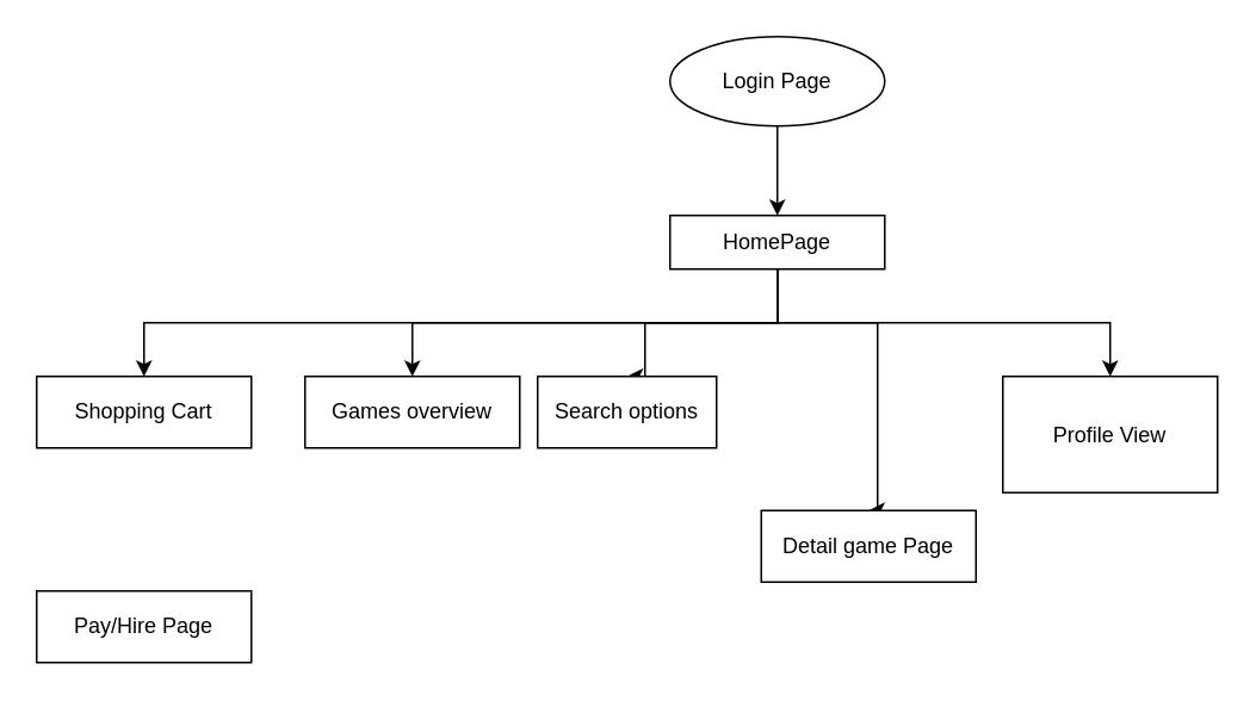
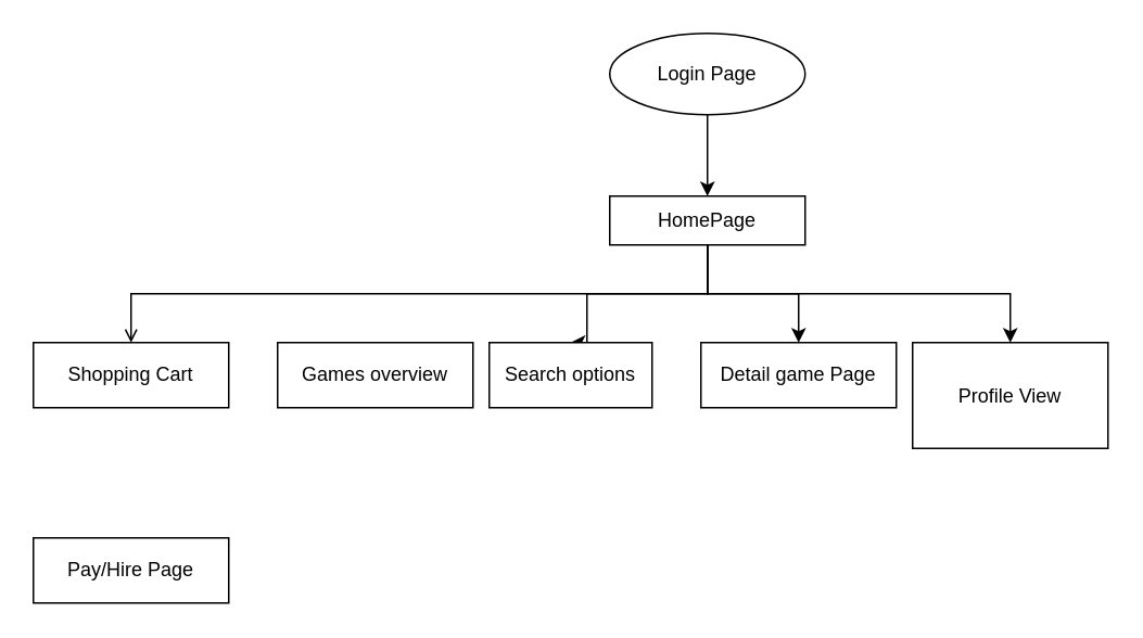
- <mxCell id="8" style="edgeStyle=orthogonalEdgeStyle;rounded=0;orthogonalLoop=1;jettySize=auto;html=1;exitX=0.5;exitY=1;exitDx=0;exitDy=0;entryX=0.5;entryY=0;entryDx=0;entryDy=0;" parent="1" source="9" target="10" edge="1"><mxGeometry relative="1" as="geometry" /></mxCell>
- <mxCell id="4" style="edgeStyle=orthogonalEdgeStyle;rounded=0;orthogonalLoop=1;jettySize=auto;html=1;entryX=0.5;entryY=0;entryDx=0;entryDy=0;" parent="1" source="9" target="12" edge="1"><mxGeometry relative="1" as="geometry"><Array as="points"><mxPoint x="434" y="180" /><mxPoint x="80" y="180" /></Array></mxGeometry></mxCell>
+ <mxCell id="4" style="edgeStyle=orthogonalEdgeStyle;rounded=0;orthogonalLoop=1;jettySize=auto;html=1;entryX=0.5;entryY=0;entryDx=0;entryDy=0;endArrow=open;" parent="1" source="9" target="12" edge="1"><mxGeometry relative="1" as="geometry"><Array as="points"><mxPoint x="434" y="180" /><mxPoint x="80" y="180" /></Array></mxGeometry></mxCell>
- <mxCell id="13" value="Detail game Page" style="whiteSpace=wrap;html=1;rounded=0;" parent="1" vertex="1"><mxGeometry x="425" y="285" width="120" height="40" as="geometry" /></mxCell>
+ <mxCell id="13" value="Detail game Page" style="whiteSpace=wrap;html=1;rounded=0;" parent="1" vertex="1"><mxGeometry x="430" y="210" width="120" height="40" as="geometry" /></mxCell>
